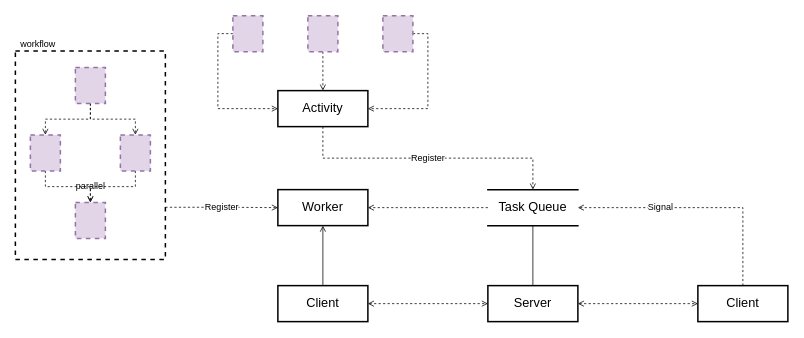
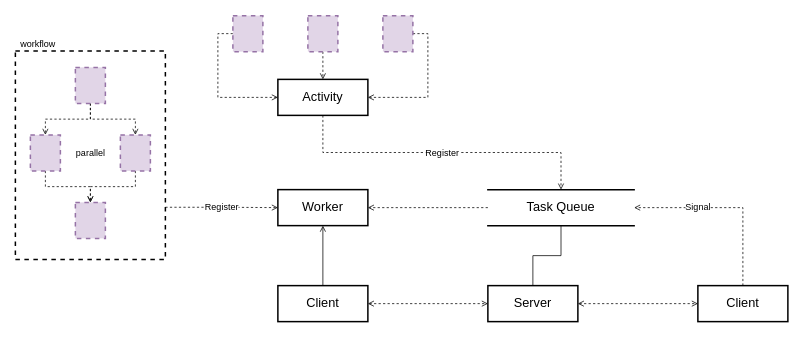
- <mxCell id="3" value="Activity" style="rounded=0;whiteSpace=wrap;html=1;strokeWidth=2;fontSize=17;" vertex="1" parent="1"><mxGeometry x="370" y="120" width="120" height="48" as="geometry" /></mxCell>
+ <mxCell id="3" value="Activity" style="rounded=0;whiteSpace=wrap;html=1;strokeWidth=2;fontSize=17;" vertex="1" parent="1"><mxGeometry x="370" y="105" width="120" height="48" as="geometry" /></mxCell>
- <mxCell id="18" value="parallel" style="text;html=1;align=center;verticalAlign=middle;resizable=0;points=[];autosize=1;strokeColor=none;" vertex="1" parent="1"><mxGeometry x="95" y="238" width="50" height="20" as="geometry" /></mxCell>
+ <mxCell id="18" value="parallel" style="text;html=1;align=center;verticalAlign=middle;resizable=0;points=[];autosize=1;strokeColor=none;" vertex="1" parent="1"><mxGeometry x="95" y="193" width="50" height="20" as="geometry" /></mxCell>
- <mxCell id="32" value="Task Queue" style="shape=partialRectangle;whiteSpace=wrap;html=1;left=0;right=0;fillColor=none;strokeWidth=2;fontSize=17;" vertex="1" parent="1"><mxGeometry x="650" y="252" width="120" height="48" as="geometry" /></mxCell>
+ <mxCell id="32" value="Task Queue" style="shape=partialRectangle;whiteSpace=wrap;html=1;left=0;right=0;fillColor=none;strokeWidth=2;fontSize=17;" vertex="1" parent="1"><mxGeometry x="650" y="252" width="195" height="48" as="geometry" /></mxCell>
